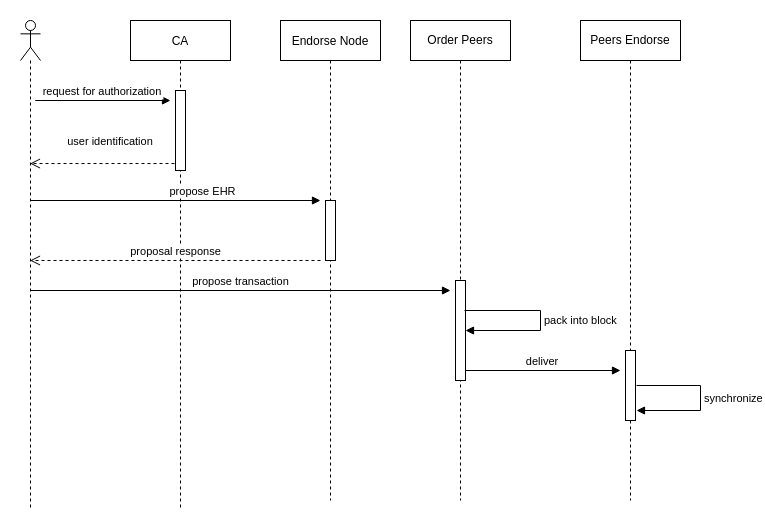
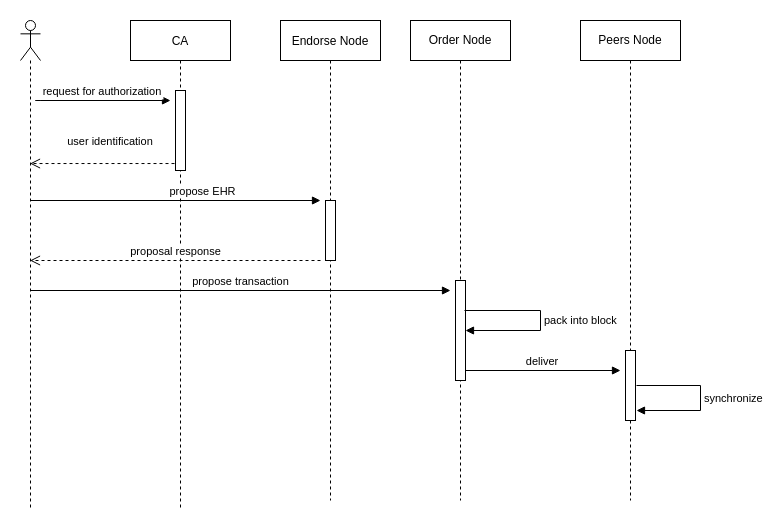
- <mxCell id="11" value="Order Peers" style="shape=umlLifeline;perimeter=lifelinePerimeter;whiteSpace=wrap;html=1;container=1;collapsible=0;recursiveResize=0;outlineConnect=0;" vertex="1" parent="1"><mxGeometry x="410" y="20" width="100" height="480" as="geometry" /></mxCell>
+ <mxCell id="11" value="Order Node" style="shape=umlLifeline;perimeter=lifelinePerimeter;whiteSpace=wrap;html=1;container=1;collapsible=0;recursiveResize=0;outlineConnect=0;" vertex="1" parent="1"><mxGeometry x="410" y="20" width="100" height="480" as="geometry" /></mxCell>
- <mxCell id="16" value="Peers Endorse" style="shape=umlLifeline;perimeter=lifelinePerimeter;whiteSpace=wrap;html=1;container=1;collapsible=0;recursiveResize=0;outlineConnect=0;" vertex="1" parent="1"><mxGeometry x="580" y="20" width="100" height="480" as="geometry" /></mxCell>
+ <mxCell id="16" value="Peers Node" style="shape=umlLifeline;perimeter=lifelinePerimeter;whiteSpace=wrap;html=1;container=1;collapsible=0;recursiveResize=0;outlineConnect=0;" vertex="1" parent="1"><mxGeometry x="580" y="20" width="100" height="480" as="geometry" /></mxCell>
